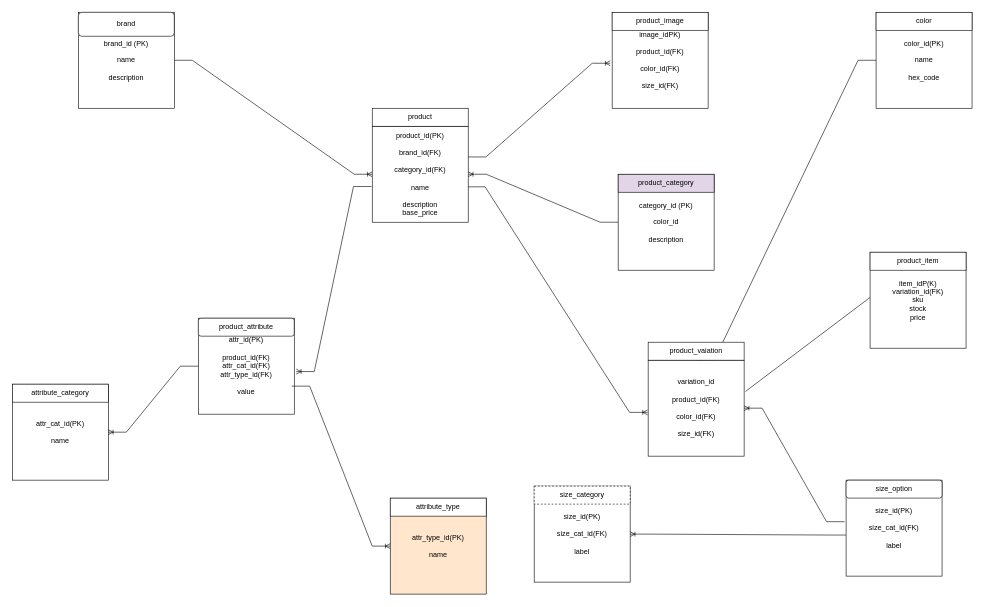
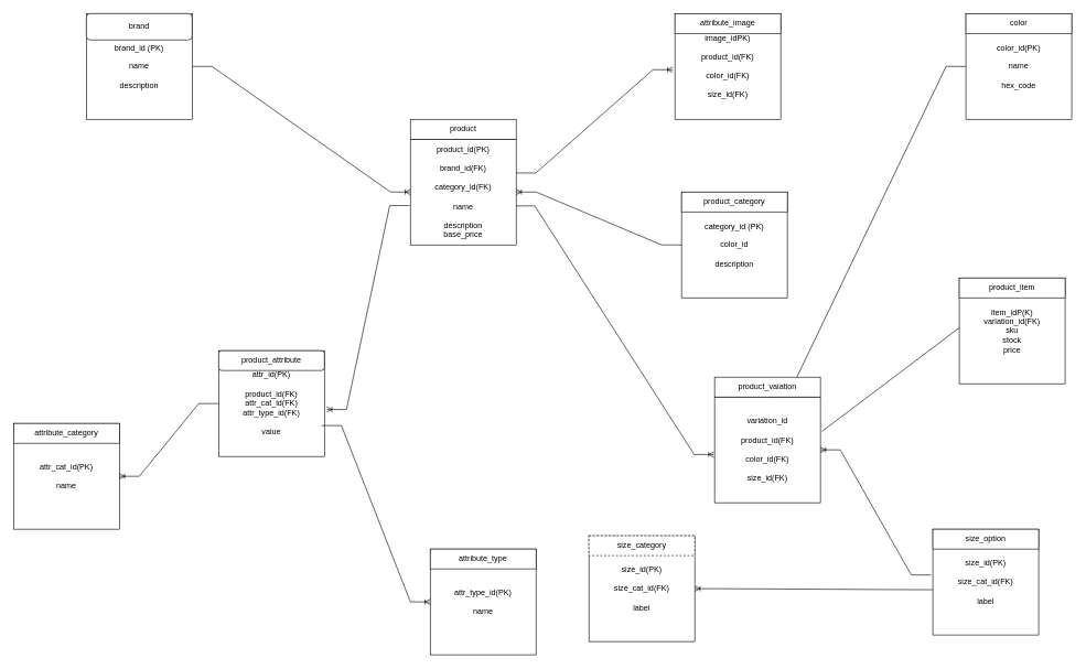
- <mxCell id="11" value="product_image" style="rounded=0;whiteSpace=wrap;html=1;" vertex="1" parent="9"><mxGeometry width="160" height="30" as="geometry" /></mxCell>
+ <mxCell id="11" value="attribute_image" style="rounded=0;whiteSpace=wrap;html=1;" vertex="1" parent="9"><mxGeometry width="160" height="30" as="geometry" /></mxCell>
- <mxCell id="41" value="product_category" style="rounded=0;whiteSpace=wrap;html=1;fillColor=#e1d5e7;" vertex="1" parent="39"><mxGeometry width="160" height="30" as="geometry" /></mxCell>
+ <mxCell id="41" value="product_category" style="rounded=0;whiteSpace=wrap;html=1;" vertex="1" parent="39"><mxGeometry width="160" height="30" as="geometry" /></mxCell>
- <mxCell id="32" value="size_option" style="whiteSpace=wrap;html=1;rounded=1;" vertex="1" parent="30"><mxGeometry width="160" height="30" as="geometry" /></mxCell>
+ <mxCell id="32" value="size_option" style="rounded=0;whiteSpace=wrap;html=1;" vertex="1" parent="30"><mxGeometry width="160" height="30" as="geometry" /></mxCell>
- <mxCell id="28" value="attr_type_id(PK)&lt;div&gt;&lt;br&gt;&lt;/div&gt;&lt;div&gt;name&lt;/div&gt;" style="whiteSpace=wrap;html=1;aspect=fixed;fillColor=#ffe6cc;" vertex="1" parent="27"><mxGeometry width="160" height="160" as="geometry" /></mxCell>
+ <mxCell id="28" value="attr_type_id(PK)&lt;div&gt;&lt;br&gt;&lt;/div&gt;&lt;div&gt;name&lt;/div&gt;" style="whiteSpace=wrap;html=1;aspect=fixed;" vertex="1" parent="27"><mxGeometry width="160" height="160" as="geometry" /></mxCell>
